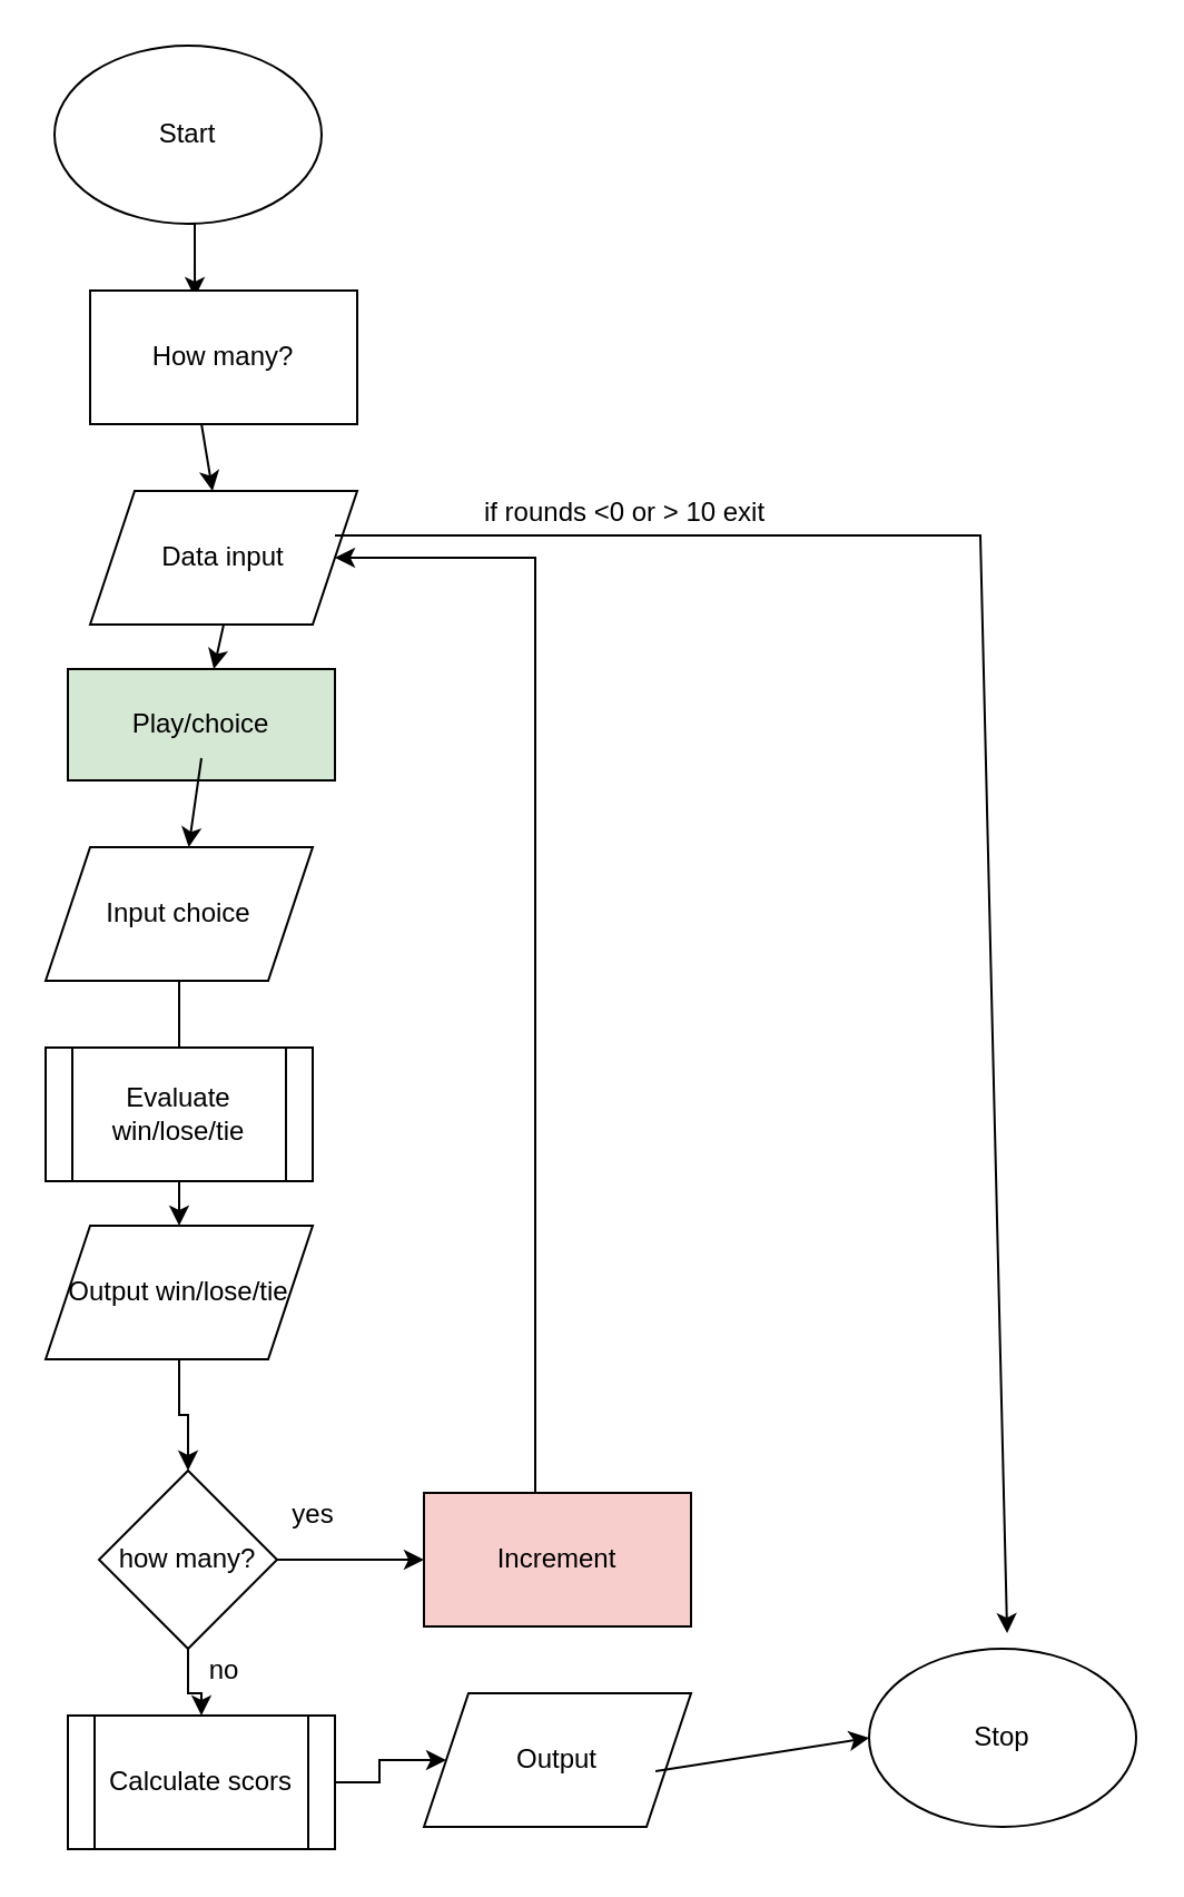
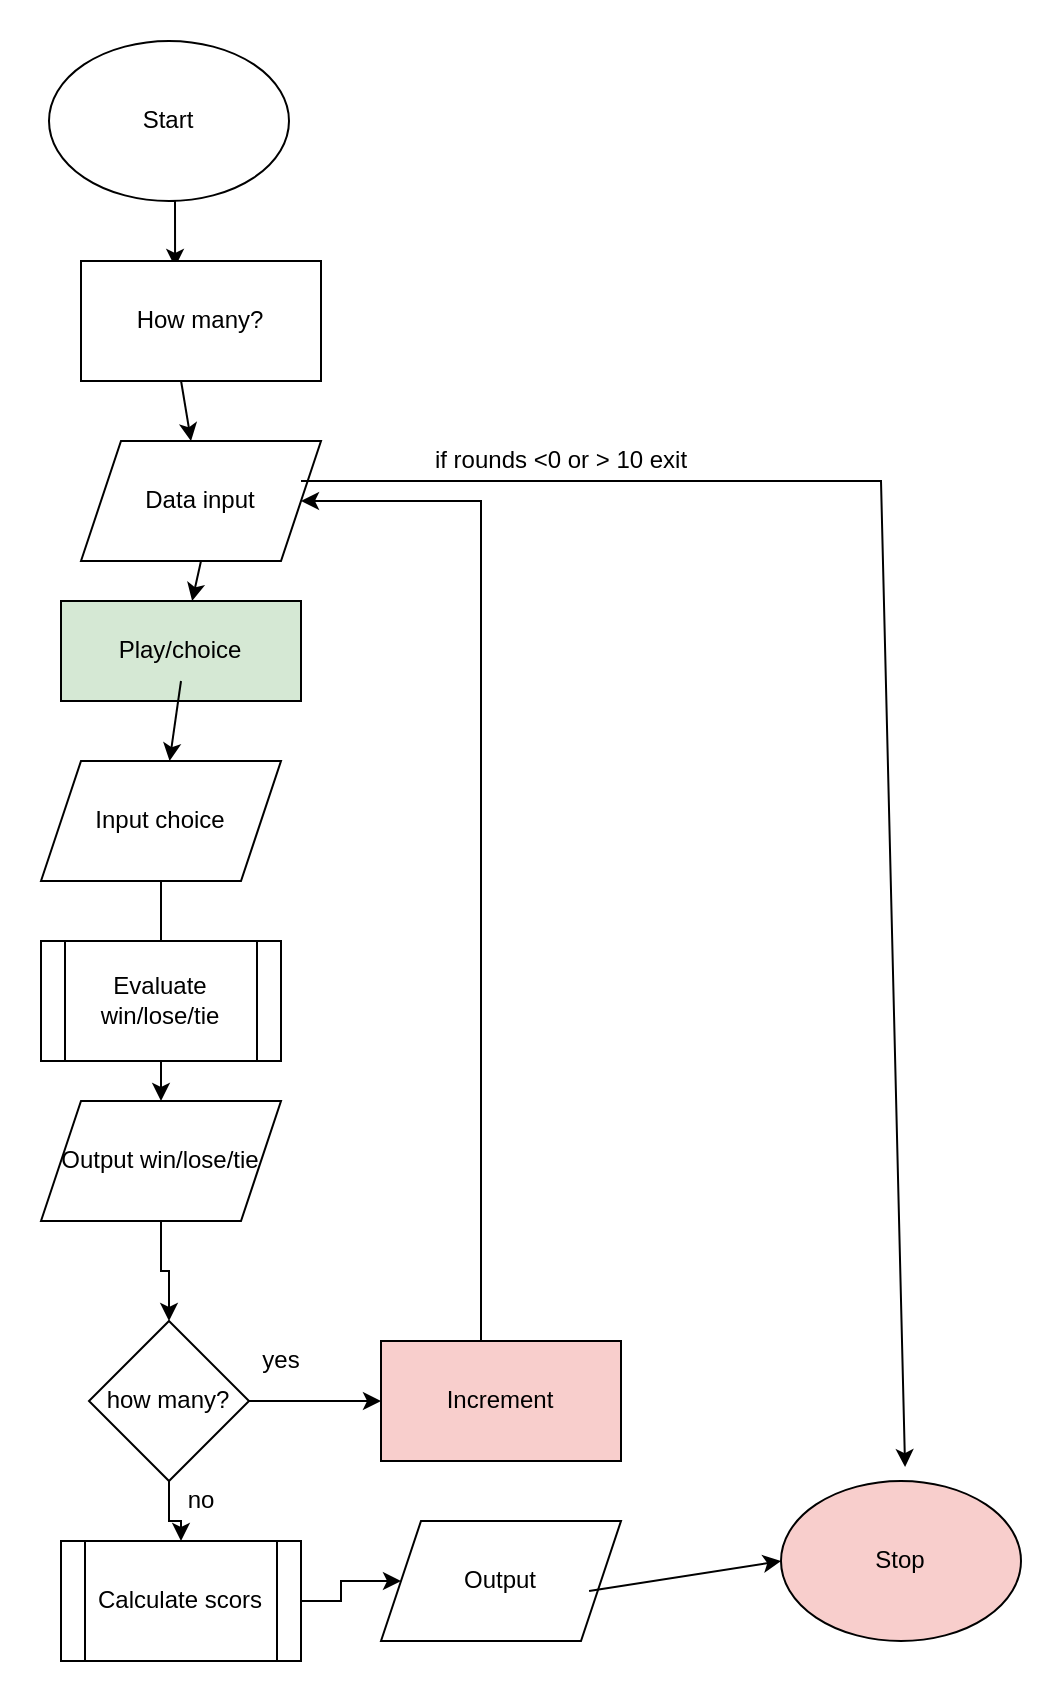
- <mxCell id="19" value="Stop" style="ellipse;whiteSpace=wrap;html=1;" vertex="1" parent="1"><mxGeometry x="390" y="740" width="120" height="80" as="geometry" /></mxCell>
+ <mxCell id="19" value="Stop" style="ellipse;whiteSpace=wrap;html=1;fillColor=#f8cecc;" vertex="1" parent="1"><mxGeometry x="390" y="740" width="120" height="80" as="geometry" /></mxCell>
